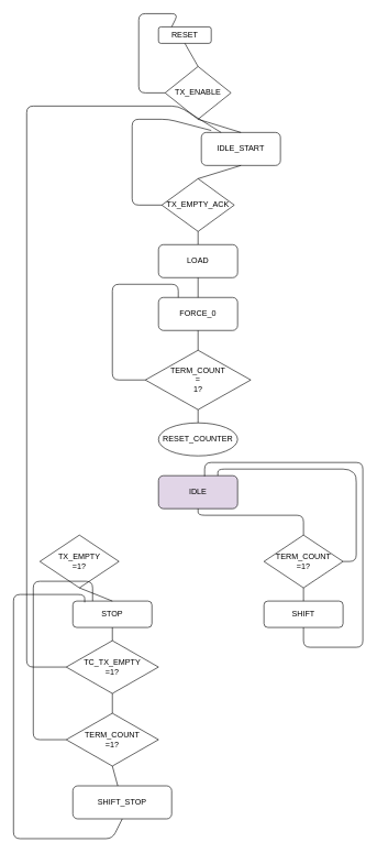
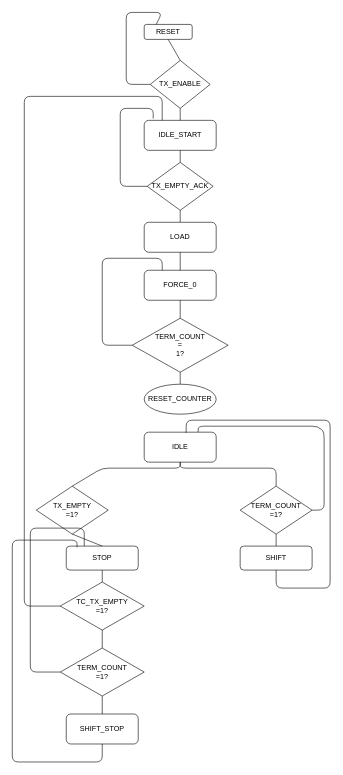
- <mxCell id="7" value="IDLE_START" style="rounded=1;whiteSpace=wrap;html=1;" vertex="1" parent="1"><mxGeometry x="305" y="200" width="120" height="50" as="geometry" /></mxCell>
+ <mxCell id="7" value="IDLE_START" style="rounded=1;whiteSpace=wrap;html=1;" vertex="1" parent="1"><mxGeometry x="240" y="200" width="120" height="50" as="geometry" /></mxCell>
- <mxCell id="20" value="IDLE" style="rounded=1;whiteSpace=wrap;html=1;fillColor=#e1d5e7;" vertex="1" parent="1"><mxGeometry x="240" y="720" width="120" height="50" as="geometry" /></mxCell>
+ <mxCell id="20" value="IDLE" style="rounded=1;whiteSpace=wrap;html=1;" vertex="1" parent="1"><mxGeometry x="240" y="720" width="120" height="50" as="geometry" /></mxCell>
+ <mxCell id="22" value="" style="endArrow=none;html=1;exitX=0.5;exitY=1;exitDx=0;exitDy=0;entryX=0.5;entryY=0;entryDx=0;entryDy=0;" edge="1" parent="1" source="20" target="21"><mxGeometry width="50" height="50" relative="1" as="geometry"><mxPoint x="280" y="770" as="sourcePoint" /><mxPoint x="330" y="720" as="targetPoint" /><Array as="points"><mxPoint x="300" y="780" /><mxPoint x="170" y="780" /></Array></mxGeometry></mxCell>
- <mxCell id="36" value="SHIFT_STOP" style="rounded=1;whiteSpace=wrap;html=1;" vertex="1" parent="1"><mxGeometry x="110" y="1190" width="150" height="50" as="geometry" /></mxCell>
+ <mxCell id="36" value="SHIFT_STOP" style="rounded=1;whiteSpace=wrap;html=1;" vertex="1" parent="1"><mxGeometry x="110" y="1190" width="120" height="50" as="geometry" /></mxCell>
